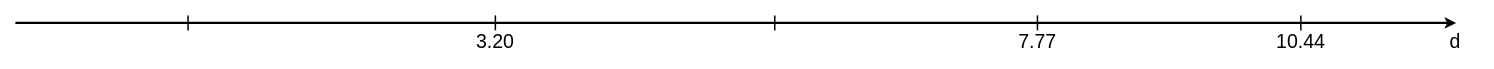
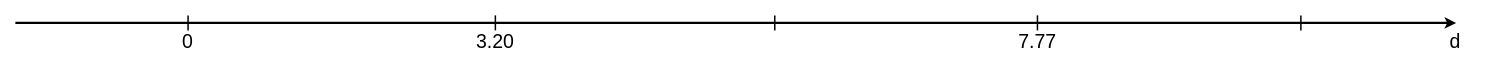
+ <mxCell id="3" value="&lt;font style=&quot;font-size: 26px&quot;&gt;0&lt;/font&gt;" style="text;html=1;strokeColor=none;fillColor=none;align=center;verticalAlign=middle;whiteSpace=wrap;rounded=0;" vertex="1" parent="1"><mxGeometry x="220.25" y="40" width="60" height="30" as="geometry" /></mxCell>
- <mxCell id="10" value="&lt;font style=&quot;font-size: 26px&quot;&gt;10.44&lt;/font&gt;" style="text;html=1;strokeColor=none;fillColor=none;align=center;verticalAlign=middle;whiteSpace=wrap;rounded=0;" vertex="1" parent="1"><mxGeometry x="1704" y="40" width="60" height="30" as="geometry" /></mxCell>
